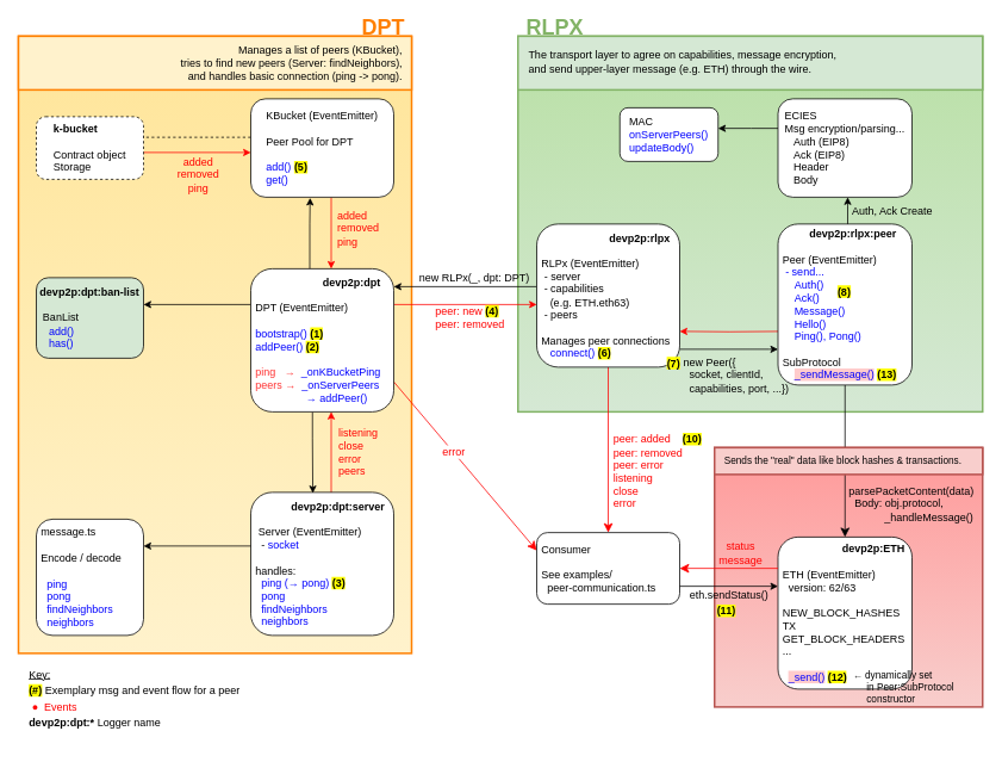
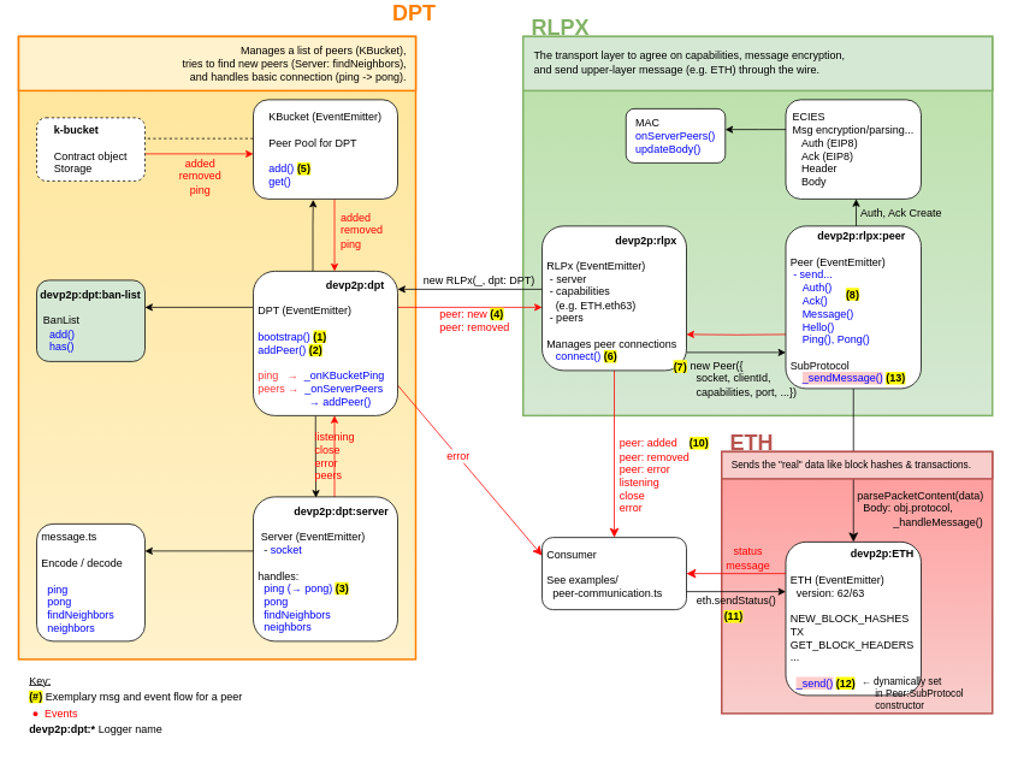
- <mxCell id="25" value="&lt;b&gt;&lt;font color=&quot;#ff8000&quot; style=&quot;font-size: 24px&quot;&gt;DPT&lt;/font&gt;&lt;/b&gt;" style="text;html=1;align=center;verticalAlign=middle;resizable=0;points=[];autosize=1;fontSize=12;" parent="1" vertex="1"><mxGeometry x="398" y="20" width="60" height="20" as="geometry" /></mxCell>
+ <mxCell id="25" value="&lt;b&gt;&lt;font color=&quot;#ff8000&quot; style=&quot;font-size: 24px&quot;&gt;DPT&lt;/font&gt;&lt;/b&gt;" style="text;html=1;align=center;verticalAlign=middle;resizable=0;points=[];autosize=1;fontSize=12;" parent="1" vertex="1"><mxGeometry x="428" y="5" width="60" height="20" as="geometry" /></mxCell>
+ <mxCell id="58" value="&lt;b&gt;&lt;font style=&quot;font-size: 24px&quot; color=&quot;#b85450&quot;&gt;ETH&lt;/font&gt;&lt;/b&gt;" style="text;html=1;align=center;verticalAlign=middle;resizable=0;points=[];autosize=1;fontSize=12;" parent="1" vertex="1"><mxGeometry x="802" y="480" width="60" height="20" as="geometry" /></mxCell>
- <mxCell id="18" value="&lt;div style=&quot;text-align: left&quot;&gt;&lt;font color=&quot;#ff0000&quot;&gt;listening&lt;/font&gt;&lt;/div&gt;&lt;div style=&quot;text-align: left&quot;&gt;&lt;font color=&quot;#ff0000&quot;&gt;close&lt;/font&gt;&lt;/div&gt;&lt;div style=&quot;text-align: left&quot;&gt;&lt;font color=&quot;#ff0000&quot;&gt;error&lt;/font&gt;&lt;/div&gt;&lt;div style=&quot;text-align: left&quot;&gt;&lt;font color=&quot;#ff0000&quot;&gt;peers&lt;/font&gt;&lt;/div&gt;" style="text;html=1;align=center;verticalAlign=middle;resizable=0;points=[];autosize=1;fontSize=12;" parent="1" vertex="1"><mxGeometry x="370" y="475" width="60" height="60" as="geometry" /></mxCell>
+ <mxCell id="18" value="&lt;div style=&quot;text-align: left&quot;&gt;&lt;font color=&quot;#ff0000&quot;&gt;listening&lt;/font&gt;&lt;/div&gt;&lt;div style=&quot;text-align: left&quot;&gt;&lt;font color=&quot;#ff0000&quot;&gt;close&lt;/font&gt;&lt;/div&gt;&lt;div style=&quot;text-align: left&quot;&gt;&lt;font color=&quot;#ff0000&quot;&gt;error&lt;/font&gt;&lt;/div&gt;&lt;div style=&quot;text-align: left&quot;&gt;&lt;font color=&quot;#ff0000&quot;&gt;peers&lt;/font&gt;&lt;/div&gt;" style="text;html=1;align=center;verticalAlign=middle;resizable=0;points=[];autosize=1;fontSize=12;" parent="1" vertex="1"><mxGeometry x="340" y="475" width="60" height="60" as="geometry" /></mxCell>
